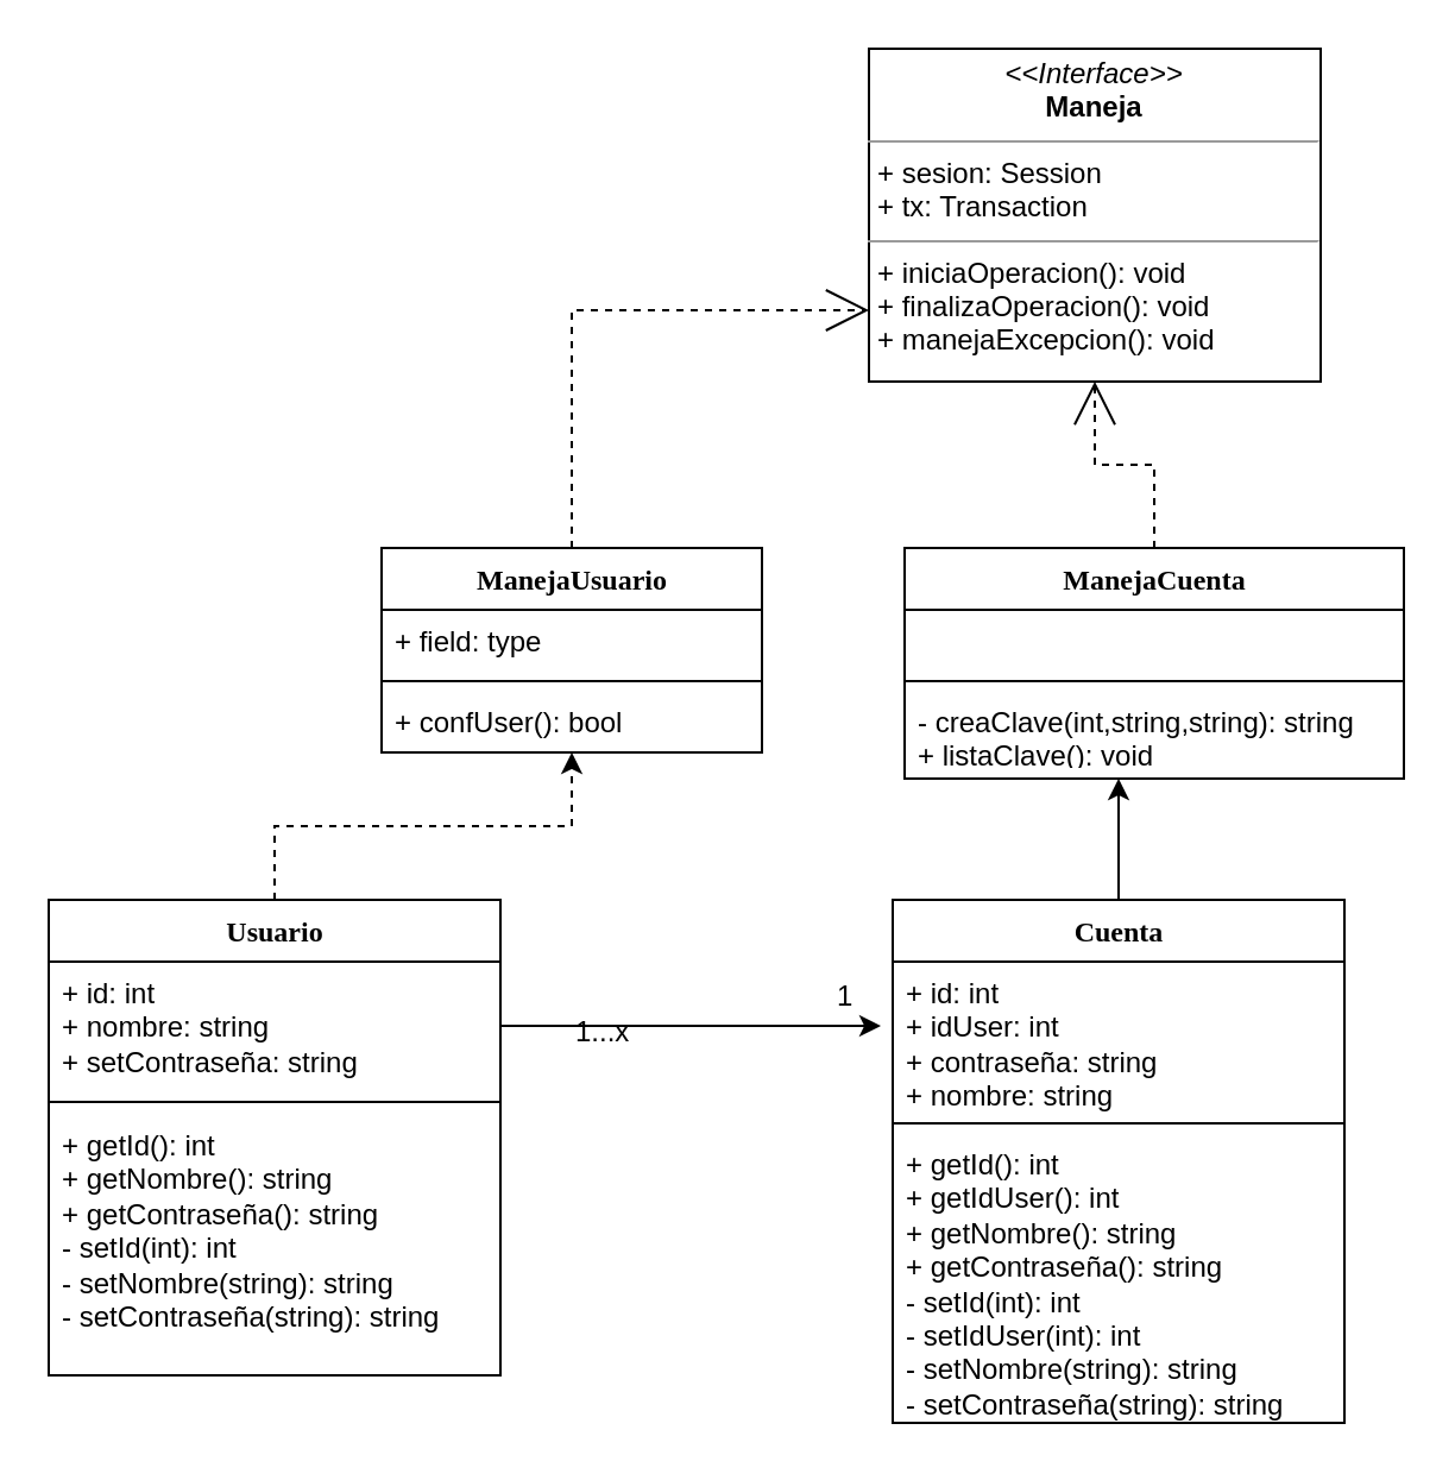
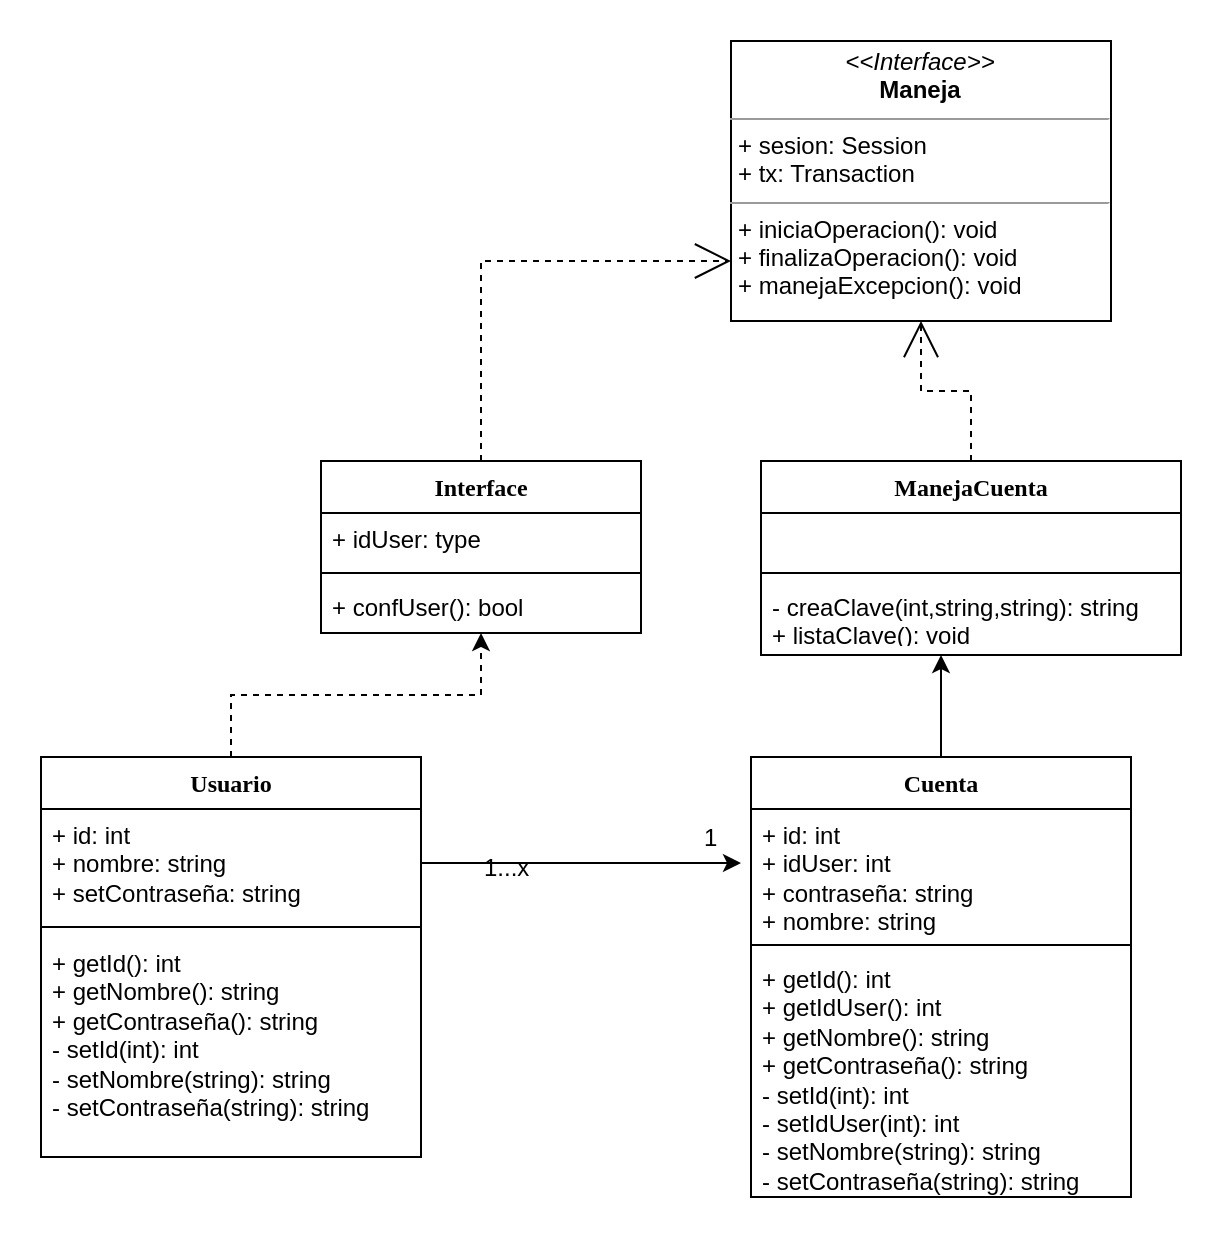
- <mxCell id="3" value="ManejaUsuario" style="swimlane;html=1;fontStyle=1;align=center;verticalAlign=top;childLayout=stackLayout;horizontal=1;startSize=26;horizontalStack=0;resizeParent=1;resizeLast=0;collapsible=1;marginBottom=0;swimlaneFillColor=#ffffff;rounded=0;shadow=0;comic=0;labelBackgroundColor=none;strokeColor=#000000;strokeWidth=1;fillColor=none;fontFamily=Verdana;fontSize=12;fontColor=#000000;" parent="1" vertex="1"><mxGeometry x="160" y="230" width="160" height="86" as="geometry" /></mxCell>
+ <mxCell id="3" value="Interface" style="swimlane;html=1;fontStyle=1;align=center;verticalAlign=top;childLayout=stackLayout;horizontal=1;startSize=26;horizontalStack=0;resizeParent=1;resizeLast=0;collapsible=1;marginBottom=0;swimlaneFillColor=#ffffff;rounded=0;shadow=0;comic=0;labelBackgroundColor=none;strokeColor=#000000;strokeWidth=1;fillColor=none;fontFamily=Verdana;fontSize=12;fontColor=#000000;" parent="1" vertex="1"><mxGeometry x="160" y="230" width="160" height="86" as="geometry" /></mxCell>
- <mxCell id="4" value="+ field: type" style="text;html=1;strokeColor=none;fillColor=none;align=left;verticalAlign=top;spacingLeft=4;spacingRight=4;whiteSpace=wrap;overflow=hidden;rotatable=0;points=[[0,0.5],[1,0.5]];portConstraint=eastwest;" parent="3" vertex="1"><mxGeometry y="26" width="160" height="26" as="geometry" /></mxCell>
+ <mxCell id="4" value="+ idUser: type" style="text;html=1;strokeColor=none;fillColor=none;align=left;verticalAlign=top;spacingLeft=4;spacingRight=4;whiteSpace=wrap;overflow=hidden;rotatable=0;points=[[0,0.5],[1,0.5]];portConstraint=eastwest;" parent="3" vertex="1"><mxGeometry y="26" width="160" height="26" as="geometry" /></mxCell>
